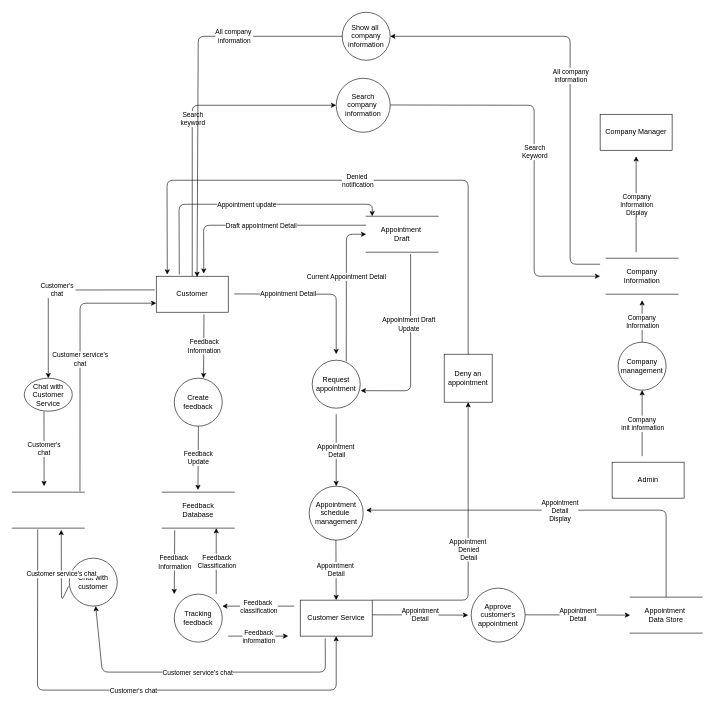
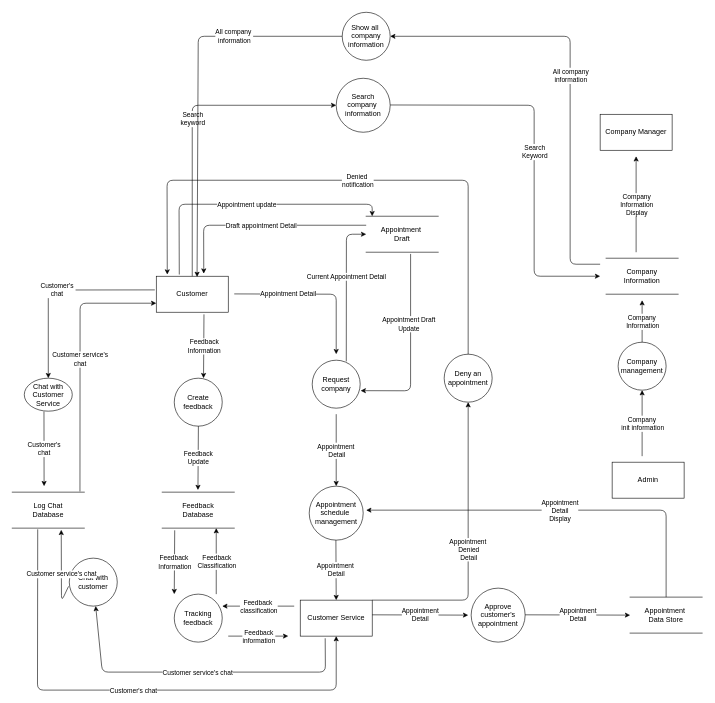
- <mxCell id="44" value="Deny an appointment" style="whiteSpace=wrap;html=1;aspect=fixed;rounded=0;" parent="1" vertex="1"><mxGeometry x="740" y="590" width="80" height="80" as="geometry" /></mxCell>
+ <mxCell id="44" value="Deny an appointment" style="ellipse;whiteSpace=wrap;html=1;aspect=fixed;" parent="1" vertex="1"><mxGeometry x="740" y="590" width="80" height="80" as="geometry" /></mxCell>
- <mxCell id="8" value="Request appointment" style="ellipse;whiteSpace=wrap;html=1;aspect=fixed;" parent="1" vertex="1"><mxGeometry x="520" y="600" width="80" height="80" as="geometry" /></mxCell>
+ <mxCell id="8" value="Request company" style="ellipse;whiteSpace=wrap;html=1;aspect=fixed;" parent="1" vertex="1"><mxGeometry x="520" y="600" width="80" height="80" as="geometry" /></mxCell>
+ <mxCell id="40" value="Log Chat Database" style="text;html=1;strokeColor=none;fillColor=none;align=center;verticalAlign=middle;whiteSpace=wrap;rounded=0;" parent="1" vertex="1"><mxGeometry x="60" y="840" width="40" height="20" as="geometry" /></mxCell>
